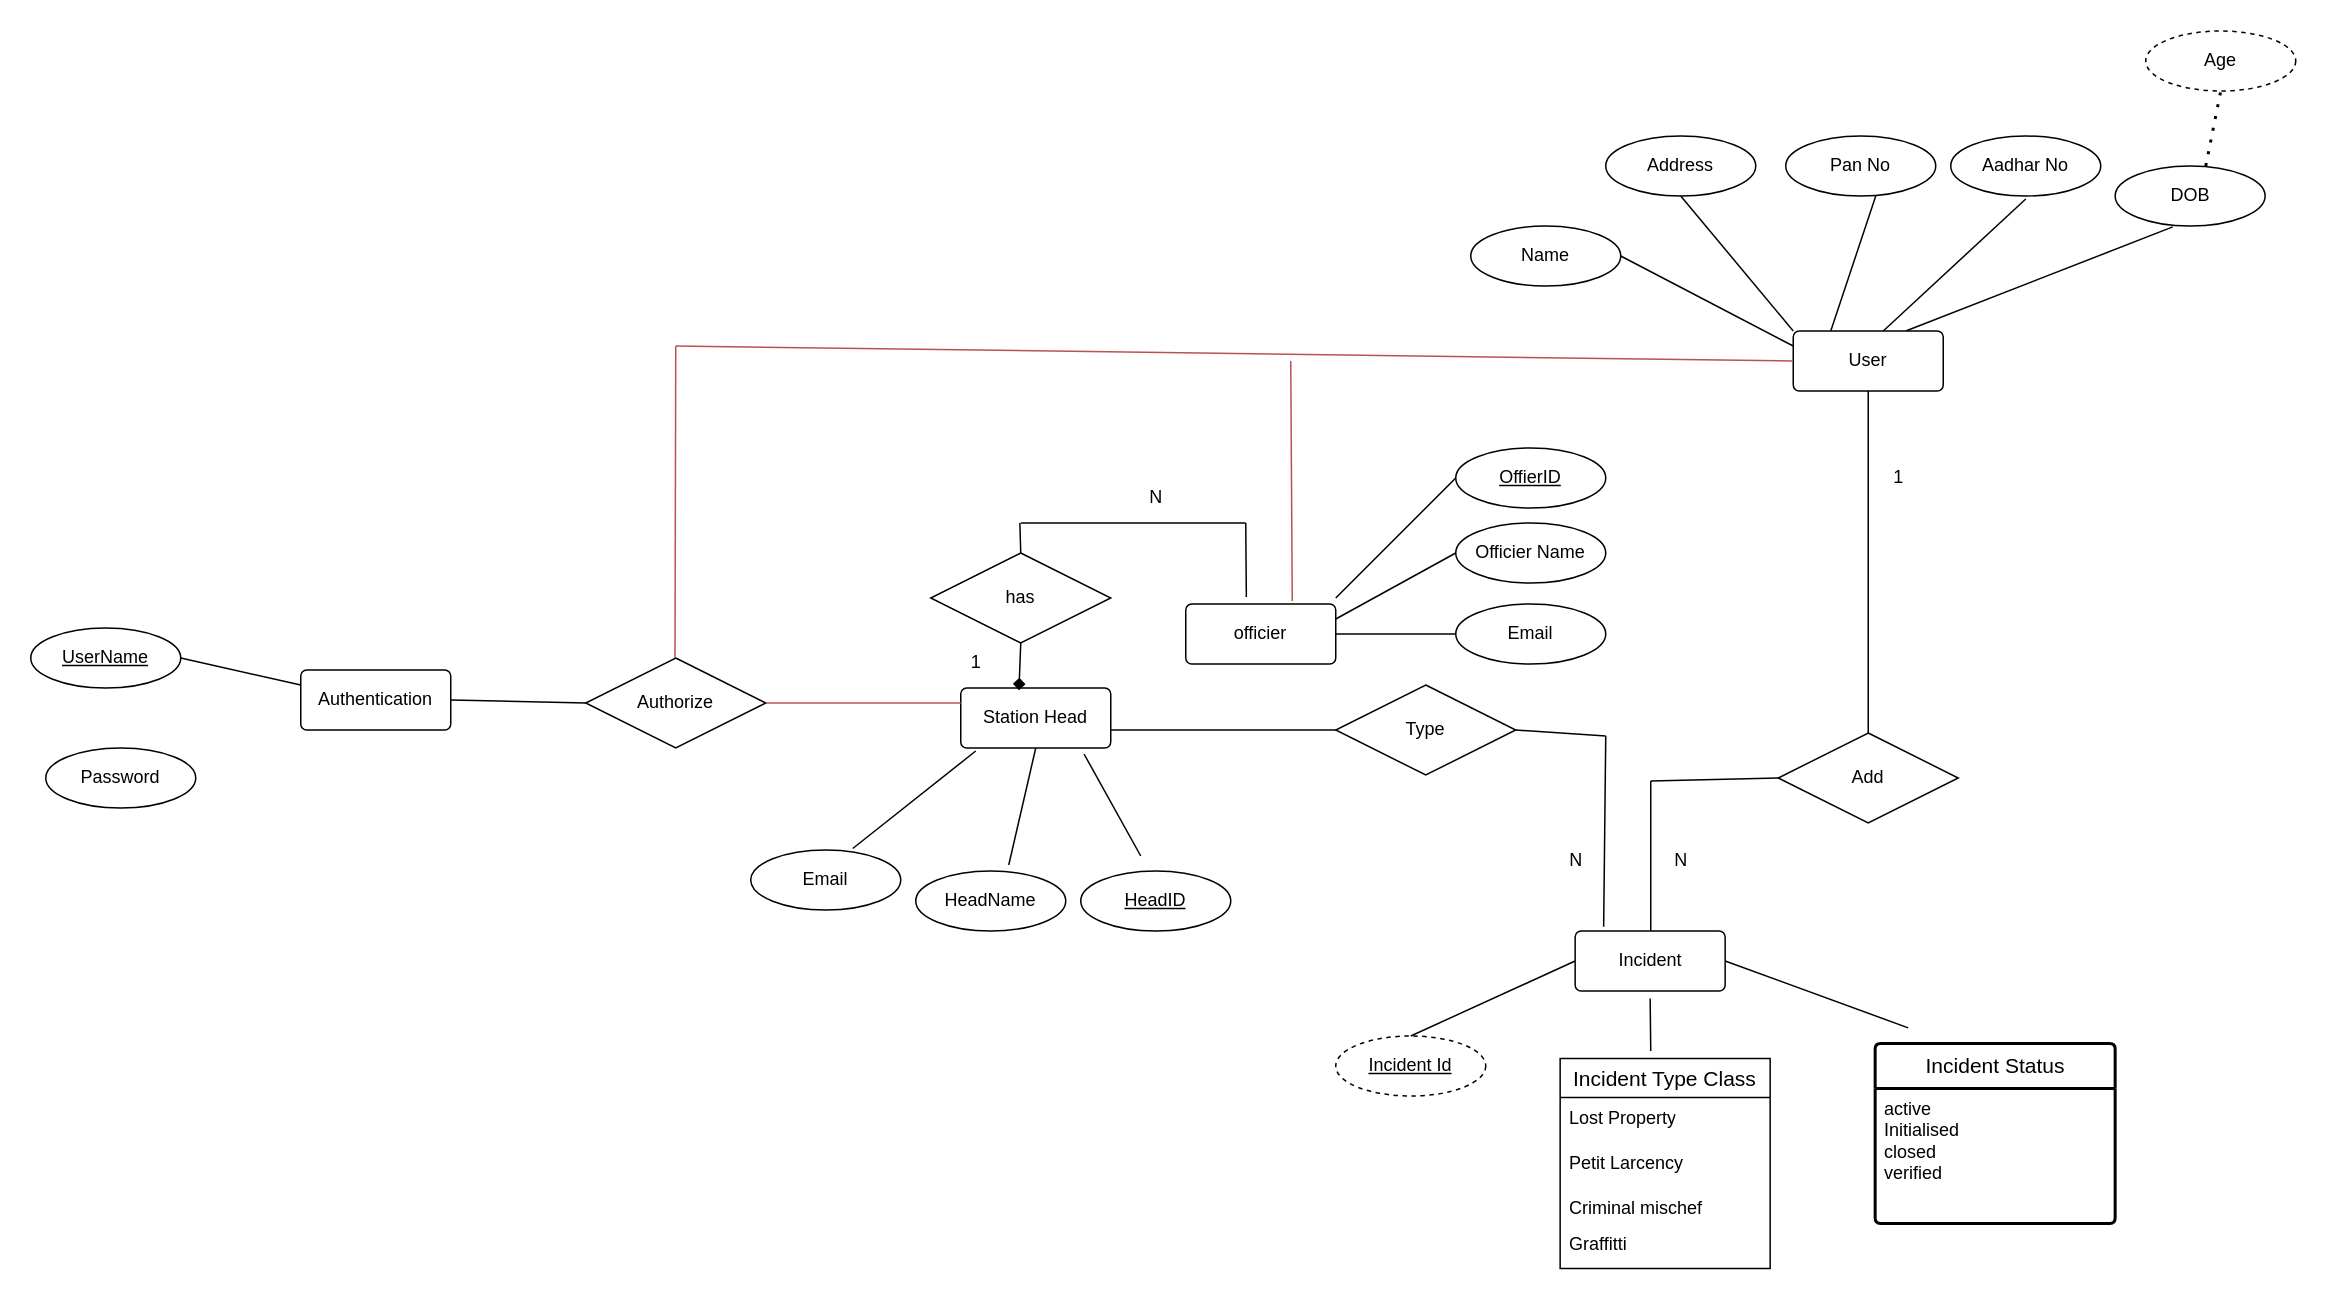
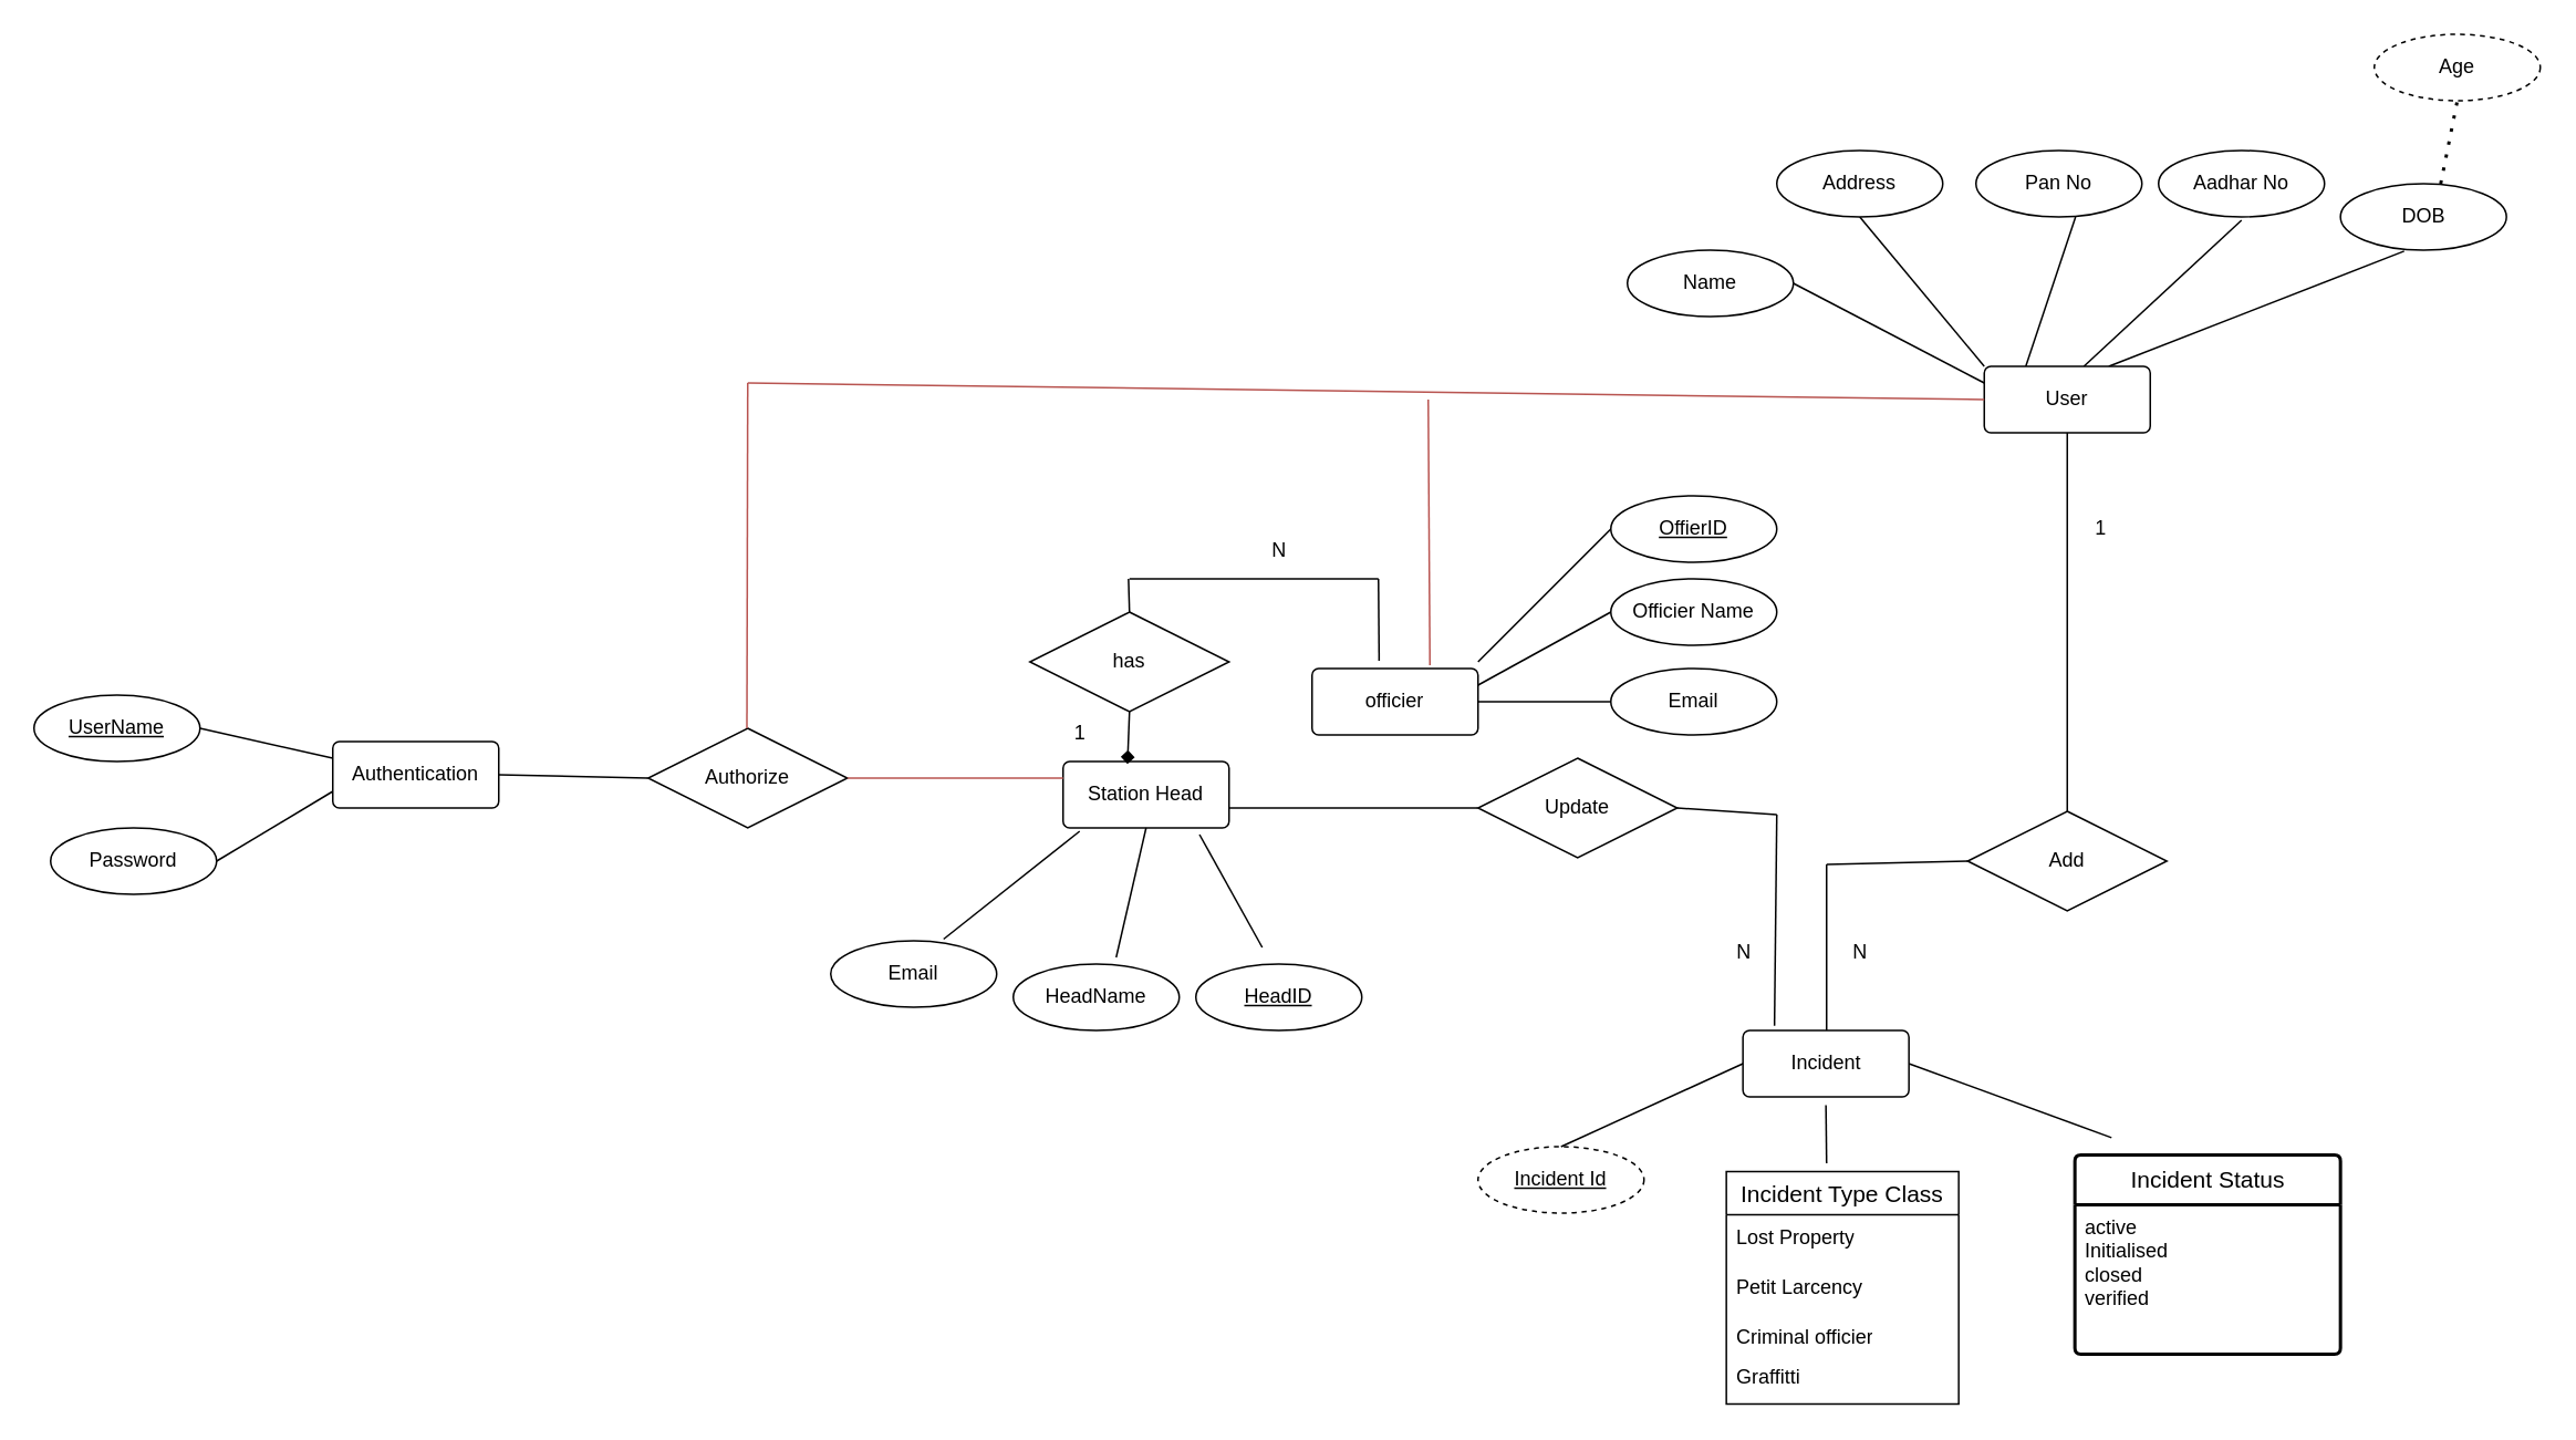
- <mxCell id="56" value="Type" style="shape=rhombus;perimeter=rhombusPerimeter;whiteSpace=wrap;html=1;align=center;" parent="1" vertex="1"><mxGeometry x="890" y="456" width="120" height="60" as="geometry" /></mxCell>
+ <mxCell id="56" value="Update" style="shape=rhombus;perimeter=rhombusPerimeter;whiteSpace=wrap;html=1;align=center;" parent="1" vertex="1"><mxGeometry x="890" y="456" width="120" height="60" as="geometry" /></mxCell>
+ <mxCell id="59" value="" style="endArrow=none;html=1;rounded=0;entryX=0;entryY=0.75;entryDx=0;entryDy=0;exitX=1;exitY=0.5;exitDx=0;exitDy=0;" edge="1" parent="1" source="36" target="57"><mxGeometry width="50" height="50" relative="1" as="geometry"><mxPoint x="140" y="518" as="sourcePoint" /><mxPoint x="190" y="468" as="targetPoint" /></mxGeometry></mxCell>
- <mxCell id="21" value="Criminal mischef" style="text;strokeColor=none;fillColor=none;spacingLeft=4;spacingRight=4;overflow=hidden;rotatable=0;points=[[0,0.5],[1,0.5]];portConstraint=eastwest;fontSize=12;whiteSpace=wrap;html=1;" parent="18" vertex="1"><mxGeometry y="86" width="140" height="24" as="geometry" /></mxCell>
+ <mxCell id="21" value="Criminal officier" style="text;strokeColor=none;fillColor=none;spacingLeft=4;spacingRight=4;overflow=hidden;rotatable=0;points=[[0,0.5],[1,0.5]];portConstraint=eastwest;fontSize=12;whiteSpace=wrap;html=1;" parent="18" vertex="1"><mxGeometry y="86" width="140" height="24" as="geometry" /></mxCell>
